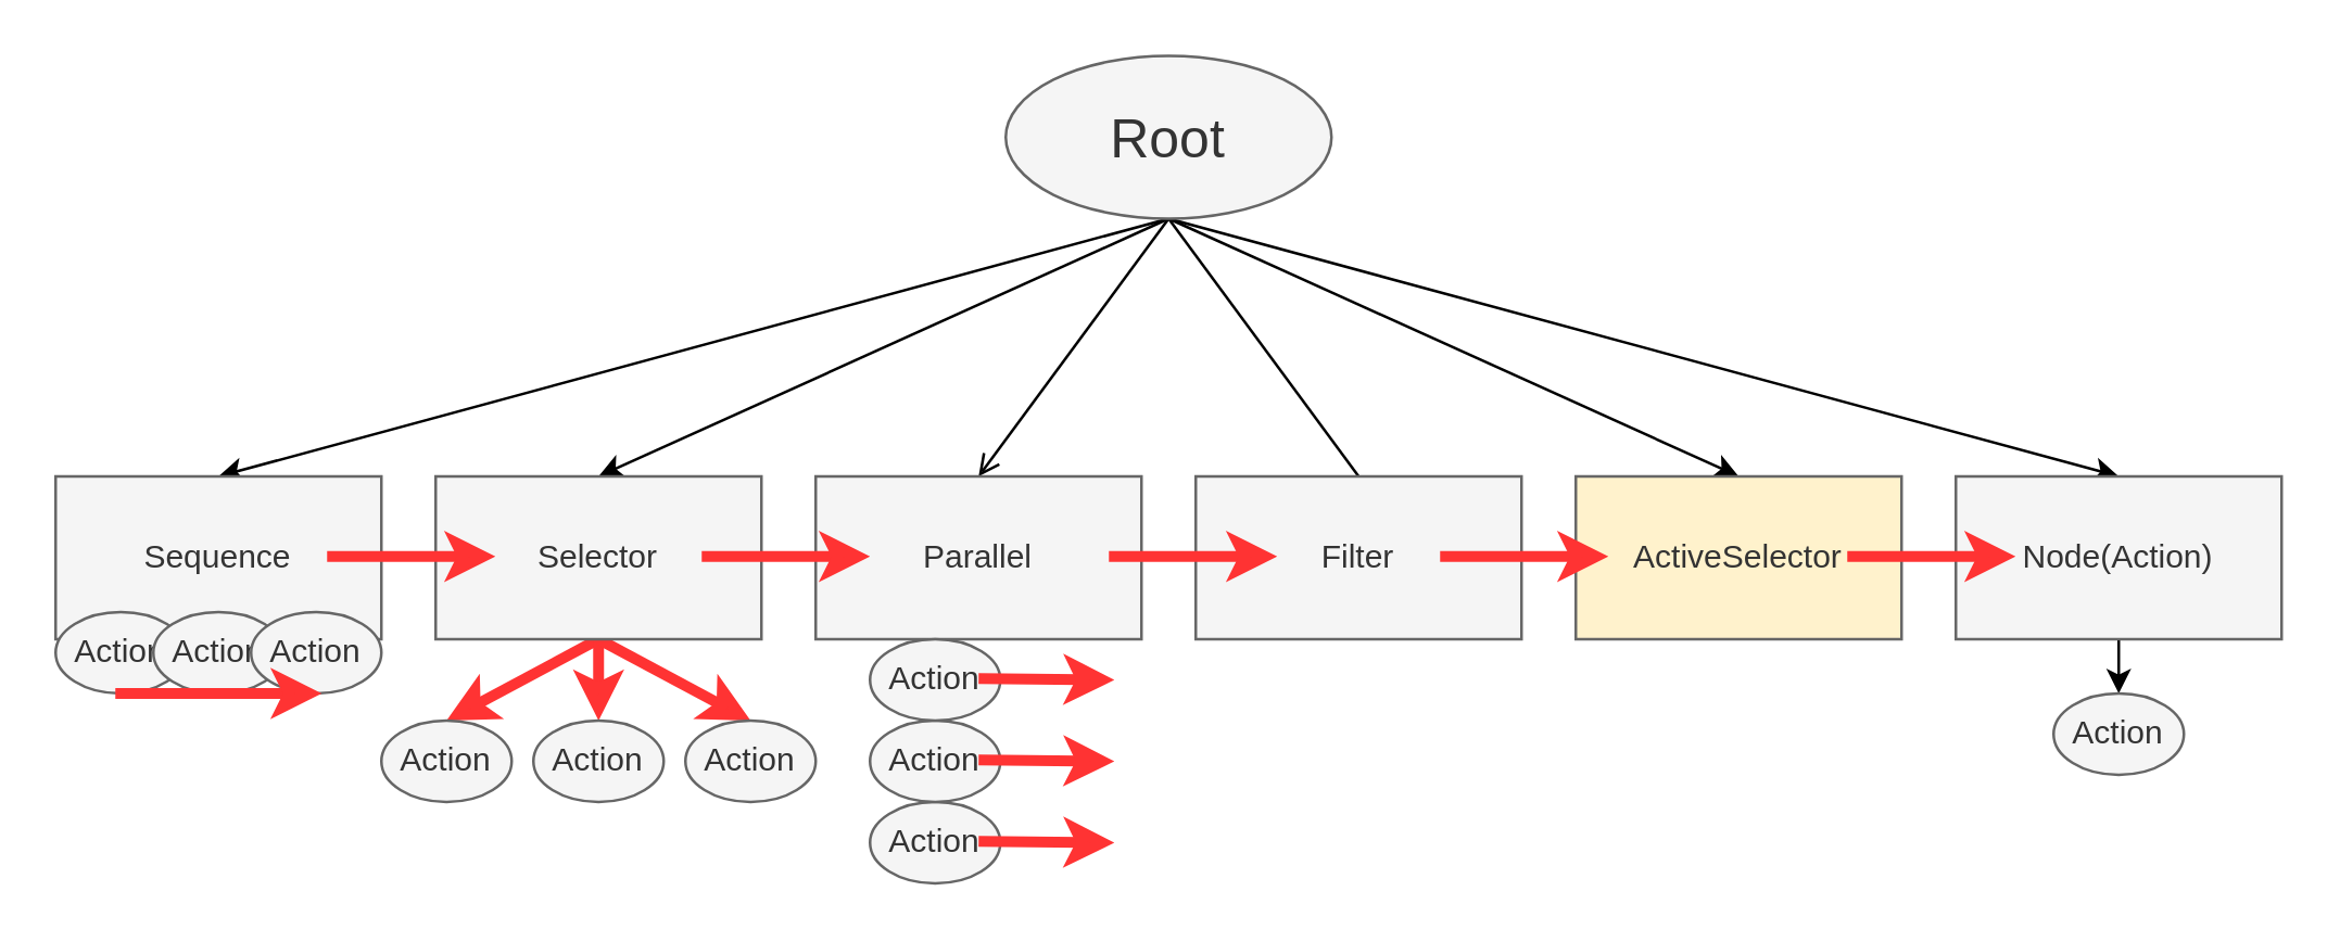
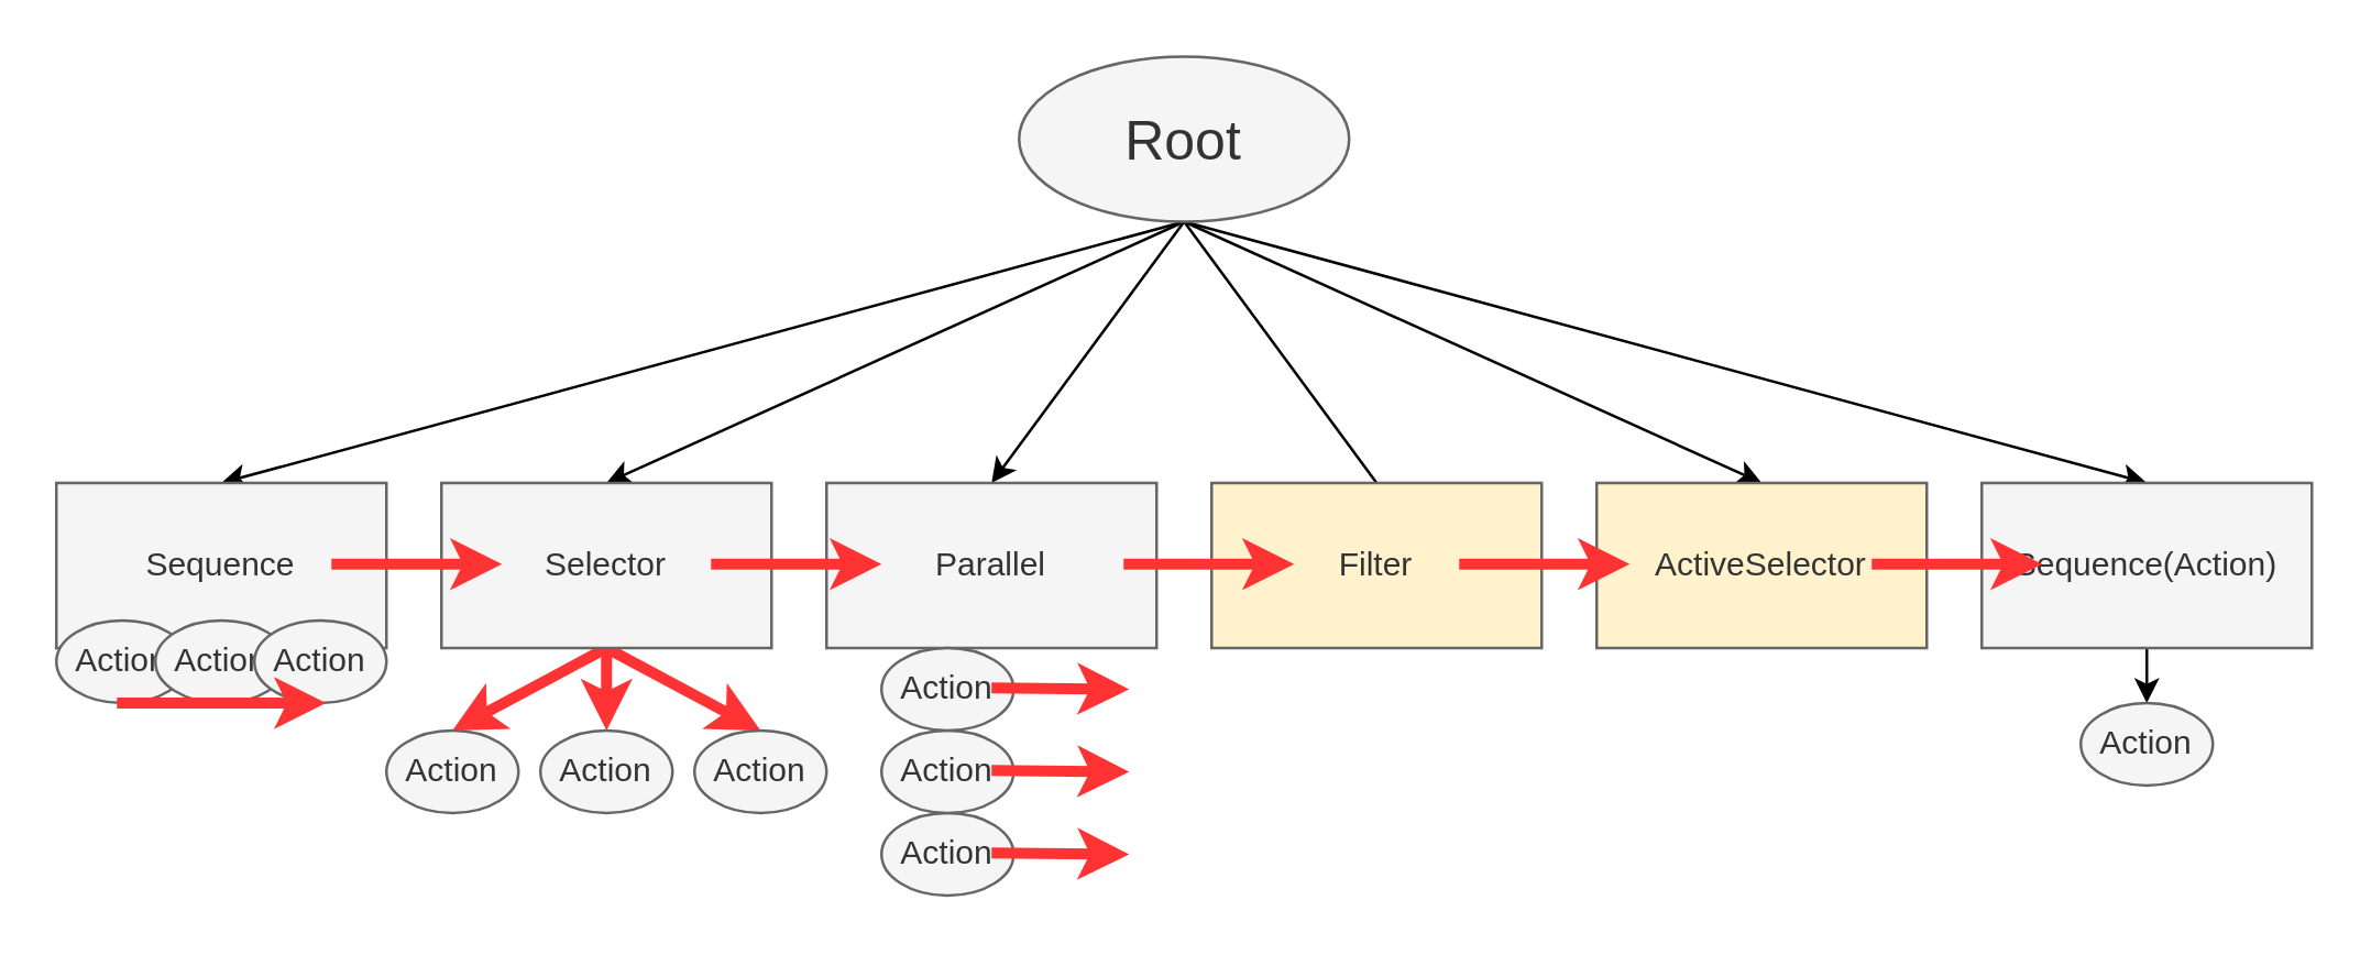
- <mxCell id="5" style="edgeStyle=none;html=1;exitX=0.5;exitY=1;exitDx=0;exitDy=0;entryX=0.5;entryY=0;entryDx=0;entryDy=0;strokeColor=#000000;endArrow=open;" edge="1" parent="1" source="8" target="16"><mxGeometry relative="1" as="geometry" /></mxCell>
+ <mxCell id="5" style="edgeStyle=none;html=1;exitX=0.5;exitY=1;exitDx=0;exitDy=0;entryX=0.5;entryY=0;entryDx=0;entryDy=0;strokeColor=#000000;" edge="1" parent="1" source="8" target="16"><mxGeometry relative="1" as="geometry" /></mxCell>
- <mxCell id="17" value="Filter" style="rounded=0;whiteSpace=wrap;html=1;fillColor=#f5f5f5;fontColor=#333333;strokeColor=#666666;" vertex="1" parent="1"><mxGeometry x="440" y="175" width="120" height="60" as="geometry" /></mxCell>
+ <mxCell id="17" value="Filter" style="rounded=0;whiteSpace=wrap;html=1;fillColor=#fff2cc;fontColor=#333333;strokeColor=#666666;" vertex="1" parent="1"><mxGeometry x="440" y="175" width="120" height="60" as="geometry" /></mxCell>
- <mxCell id="15" value="Node(Action)" style="rounded=0;whiteSpace=wrap;html=1;fillColor=#f5f5f5;fontColor=#333333;strokeColor=#666666;" vertex="1" parent="1"><mxGeometry x="720" y="175" width="120" height="60" as="geometry" /></mxCell>
+ <mxCell id="15" value="Sequence(Action)" style="rounded=0;whiteSpace=wrap;html=1;fillColor=#f5f5f5;fontColor=#333333;strokeColor=#666666;" vertex="1" parent="1"><mxGeometry x="720" y="175" width="120" height="60" as="geometry" /></mxCell>
